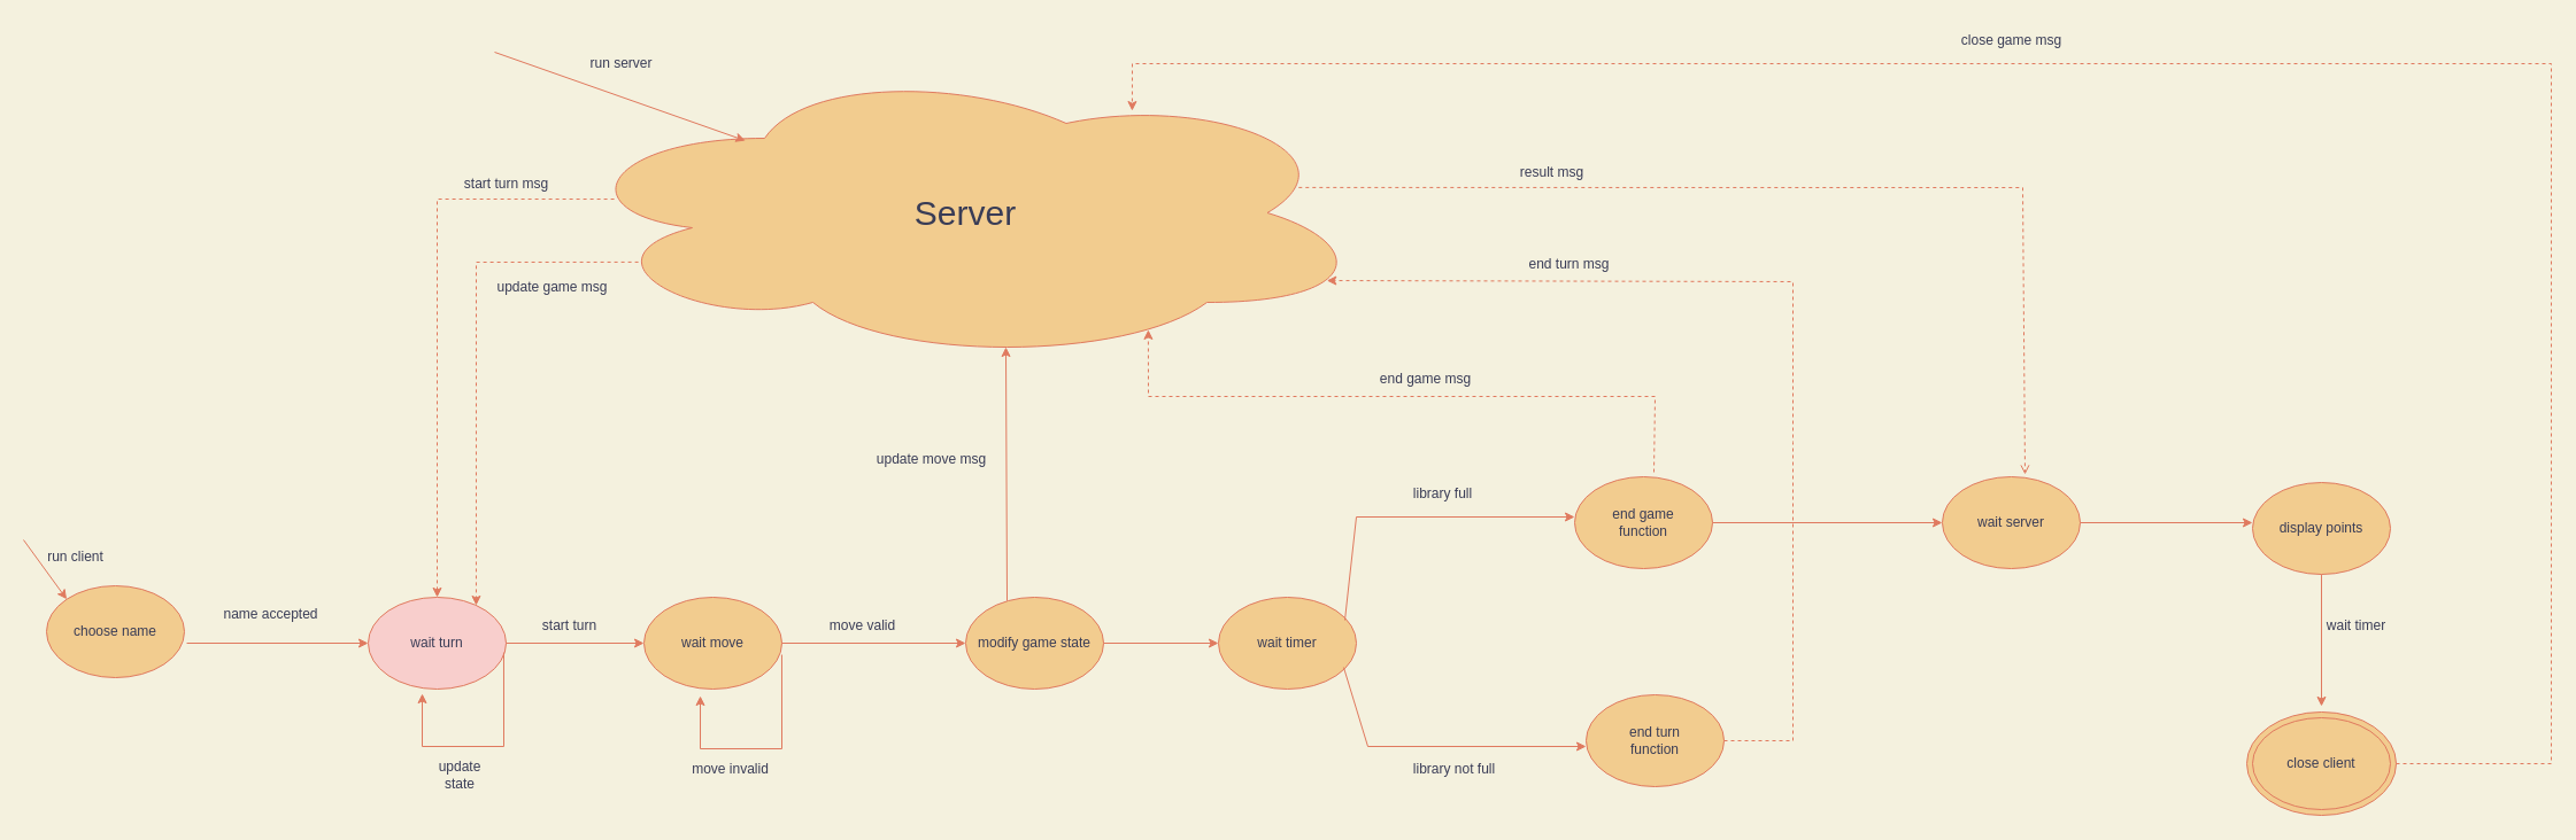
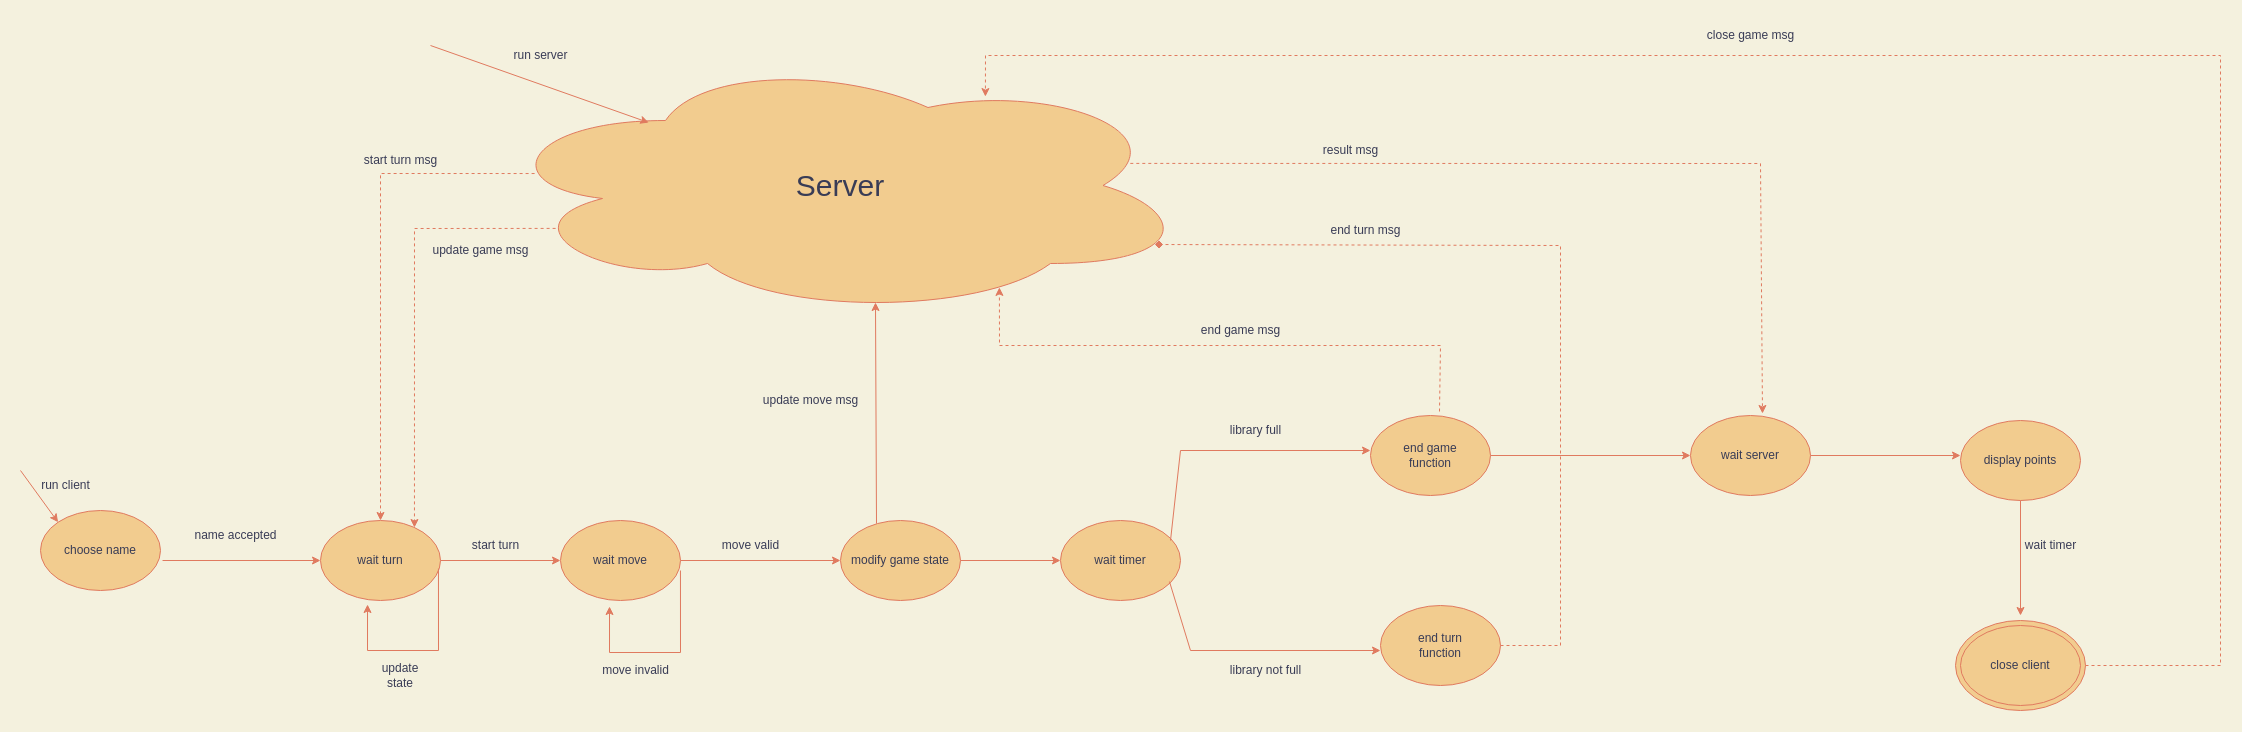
- <mxCell id="30" value="start turn msg" style="text;html=1;align=center;verticalAlign=middle;resizable=0;points=[];autosize=1;strokeColor=none;fillColor=none;fontSize=12;fontColor=#393C56;" parent="1" vertex="1"><mxGeometry x="390" y="145" width="100" height="30" as="geometry" /></mxCell>
+ <mxCell id="30" value="start turn msg" style="text;html=1;align=center;verticalAlign=middle;resizable=0;points=[];autosize=1;strokeColor=none;fillColor=none;fontSize=12;fontColor=#393C56;" parent="1" vertex="1"><mxGeometry x="350" y="145" width="100" height="30" as="geometry" /></mxCell>
- <mxCell id="34" value="" style="endArrow=classic;html=1;rounded=0;dashed=1;fontSize=12;exitX=1;exitY=0.5;exitDx=0;exitDy=0;entryX=0.949;entryY=0.727;entryDx=0;entryDy=0;entryPerimeter=0;labelBackgroundColor=#F4F1DE;strokeColor=#E07A5F;fontColor=#393C56;" parent="1" source="26" target="27" edge="1"><mxGeometry width="50" height="50" relative="1" as="geometry"><mxPoint x="1340" y="455" as="sourcePoint" /><mxPoint x="1510" y="205" as="targetPoint" /><Array as="points"><mxPoint x="1560" y="645" /><mxPoint x="1560" y="465" /><mxPoint x="1560" y="385" /><mxPoint x="1560" y="305" /><mxPoint x="1560" y="245" /></Array></mxGeometry></mxCell>
+ <mxCell id="34" value="" style="endArrow=diamond;html=1;rounded=0;dashed=1;fontSize=12;exitX=1;exitY=0.5;exitDx=0;exitDy=0;entryX=0.949;entryY=0.727;entryDx=0;entryDy=0;entryPerimeter=0;labelBackgroundColor=#F4F1DE;strokeColor=#E07A5F;fontColor=#393C56;" parent="1" source="26" target="27" edge="1"><mxGeometry width="50" height="50" relative="1" as="geometry"><mxPoint x="1340" y="455" as="sourcePoint" /><mxPoint x="1510" y="205" as="targetPoint" /><Array as="points"><mxPoint x="1560" y="645" /><mxPoint x="1560" y="465" /><mxPoint x="1560" y="385" /><mxPoint x="1560" y="305" /><mxPoint x="1560" y="245" /></Array></mxGeometry></mxCell>
- <mxCell id="38" value="" style="endArrow=open;html=1;rounded=0;fontSize=12;exitX=0.914;exitY=0.415;exitDx=0;exitDy=0;exitPerimeter=0;entryX=0.6;entryY=-0.025;entryDx=0;entryDy=0;entryPerimeter=0;dashed=1;labelBackgroundColor=#F4F1DE;strokeColor=#E07A5F;fontColor=#393C56;" parent="1" source="27" target="37" edge="1"><mxGeometry width="50" height="50" relative="1" as="geometry"><mxPoint x="1610" y="465" as="sourcePoint" /><mxPoint x="1660" y="415" as="targetPoint" /><Array as="points"><mxPoint x="1760" y="163" /></Array></mxGeometry></mxCell>
+ <mxCell id="38" value="" style="endArrow=classic;html=1;rounded=0;fontSize=12;exitX=0.914;exitY=0.415;exitDx=0;exitDy=0;exitPerimeter=0;entryX=0.6;entryY=-0.025;entryDx=0;entryDy=0;entryPerimeter=0;dashed=1;labelBackgroundColor=#F4F1DE;strokeColor=#E07A5F;fontColor=#393C56;" parent="1" source="27" target="37" edge="1"><mxGeometry width="50" height="50" relative="1" as="geometry"><mxPoint x="1610" y="465" as="sourcePoint" /><mxPoint x="1660" y="415" as="targetPoint" /><Array as="points"><mxPoint x="1760" y="163" /></Array></mxGeometry></mxCell>
- <mxCell id="6" value="wait turn" style="ellipse;whiteSpace=wrap;html=1;fillColor=#f8cecc;strokeColor=#E07A5F;fontColor=#393C56;" parent="1" vertex="1"><mxGeometry x="320" y="520" width="120" height="80" as="geometry" /></mxCell>
+ <mxCell id="6" value="wait turn" style="ellipse;whiteSpace=wrap;html=1;fillColor=#F2CC8F;strokeColor=#E07A5F;fontColor=#393C56;" parent="1" vertex="1"><mxGeometry x="320" y="520" width="120" height="80" as="geometry" /></mxCell>
